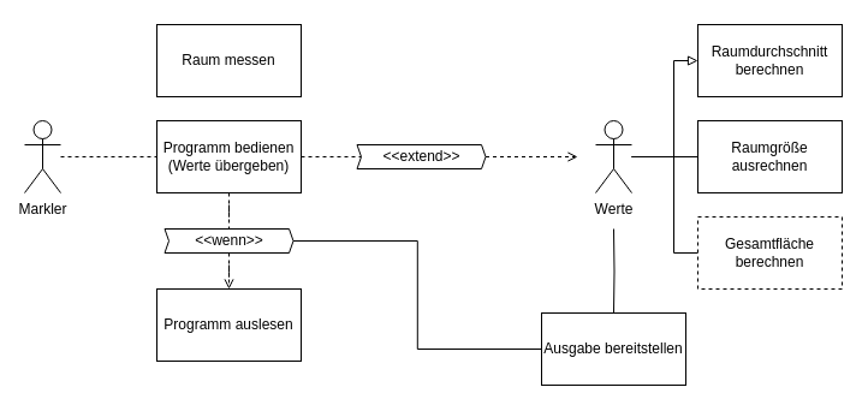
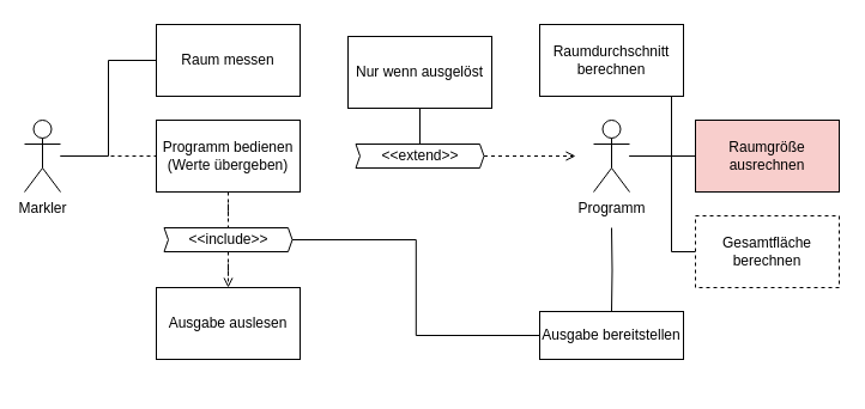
- <mxCell id="15" value="&lt;div&gt;Raumdurchschnitt&lt;/div&gt;&lt;div&gt;berechnen&lt;/div&gt;" style="whiteSpace=wrap;html=1;verticalAlign=middle;glass=0;shadow=0;rounded=0;" vertex="1" parent="1"><mxGeometry x="580" y="20" width="120" height="60" as="geometry" /></mxCell>
+ <mxCell id="15" value="&lt;div&gt;Raumdurchschnitt&lt;/div&gt;&lt;div&gt;berechnen&lt;/div&gt;" style="whiteSpace=wrap;html=1;verticalAlign=middle;glass=0;shadow=0;rounded=0;" vertex="1" parent="1"><mxGeometry x="450" y="20" width="120" height="60" as="geometry" /></mxCell>
+ <mxCell id="21" value="Nur wenn ausgelöst" style="whiteSpace=wrap;html=1;verticalAlign=middle;glass=0;shadow=0;rounded=0;" vertex="1" parent="1"><mxGeometry x="290" y="30" width="120" height="60" as="geometry" /></mxCell>
+ <mxCell id="2" value="" style="edgeStyle=orthogonalEdgeStyle;rounded=0;orthogonalLoop=1;jettySize=auto;html=1;endArrow=none;endFill=0;" edge="1" parent="1" source="4" target="5"><mxGeometry relative="1" as="geometry"><Array as="points"><mxPoint x="90" y="130" /><mxPoint x="90" y="50" /></Array></mxGeometry></mxCell>
+ <mxCell id="20" style="edgeStyle=orthogonalEdgeStyle;rounded=0;orthogonalLoop=1;jettySize=auto;html=1;entryX=0.5;entryY=0;entryDx=0;entryDy=0;endArrow=none;endFill=0;" edge="1" parent="1" source="21" target="23"><mxGeometry relative="1" as="geometry" /></mxCell>
- <mxCell id="7" style="edgeStyle=orthogonalEdgeStyle;rounded=0;orthogonalLoop=1;jettySize=auto;html=1;entryX=0;entryY=0.5;entryDx=0;entryDy=0;endArrow=none;endFill=0;dashed=1;" edge="1" parent="1" source="8" target="23"><mxGeometry relative="1" as="geometry" /></mxCell>
- <mxCell id="16" value="Raumgröße ausrechnen" style="whiteSpace=wrap;html=1;verticalAlign=middle;glass=0;shadow=0;rounded=0;" vertex="1" parent="1"><mxGeometry x="580" y="100" width="120" height="60" as="geometry" /></mxCell>
+ <mxCell id="16" value="Raumgröße ausrechnen" style="whiteSpace=wrap;html=1;verticalAlign=middle;glass=0;shadow=0;rounded=0;fillColor=#f8cecc;" vertex="1" parent="1"><mxGeometry x="580" y="100" width="120" height="60" as="geometry" /></mxCell>
- <mxCell id="14" value="Werte" style="shape=umlActor;verticalLabelPosition=bottom;verticalAlign=top;html=1;outlineConnect=0;" vertex="1" parent="1"><mxGeometry x="495" y="100" width="30" height="60" as="geometry" /></mxCell>
+ <mxCell id="14" value="Programm" style="shape=umlActor;verticalLabelPosition=bottom;verticalAlign=top;html=1;outlineConnect=0;" vertex="1" parent="1"><mxGeometry x="495" y="100" width="30" height="60" as="geometry" /></mxCell>
- <mxCell id="25" value="&amp;lt;&amp;lt;wenn&amp;gt;&amp;gt;" style="shape=step;perimeter=stepPerimeter;whiteSpace=wrap;html=1;fixedSize=1;size=3.5;" vertex="1" parent="1"><mxGeometry x="136.5" y="190" width="107" height="20" as="geometry" /></mxCell>
+ <mxCell id="25" value="&amp;lt;&amp;lt;include&amp;gt;&amp;gt;" style="shape=step;perimeter=stepPerimeter;whiteSpace=wrap;html=1;fixedSize=1;size=3.5;" vertex="1" parent="1"><mxGeometry x="136.5" y="190" width="107" height="20" as="geometry" /></mxCell>
- <mxCell id="9" value="Programm auslesen" style="whiteSpace=wrap;html=1;verticalAlign=middle;glass=0;shadow=0;rounded=0;" vertex="1" parent="1"><mxGeometry x="130" y="240" width="120" height="60" as="geometry" /></mxCell>
+ <mxCell id="9" value="Ausgabe auslesen" style="whiteSpace=wrap;html=1;verticalAlign=middle;glass=0;shadow=0;rounded=0;" vertex="1" parent="1"><mxGeometry x="130" y="240" width="120" height="60" as="geometry" /></mxCell>
- <mxCell id="19" value="Ausgabe bereitstellen" style="whiteSpace=wrap;html=1;verticalAlign=middle;glass=0;shadow=0;rounded=0;" vertex="1" parent="1"><mxGeometry x="450" y="260" width="120" height="60" as="geometry" /></mxCell>
+ <mxCell id="19" value="Ausgabe bereitstellen" style="whiteSpace=wrap;html=1;verticalAlign=middle;glass=0;shadow=0;rounded=0;" vertex="1" parent="1"><mxGeometry x="450" y="260" width="120" height="40" as="geometry" /></mxCell>
